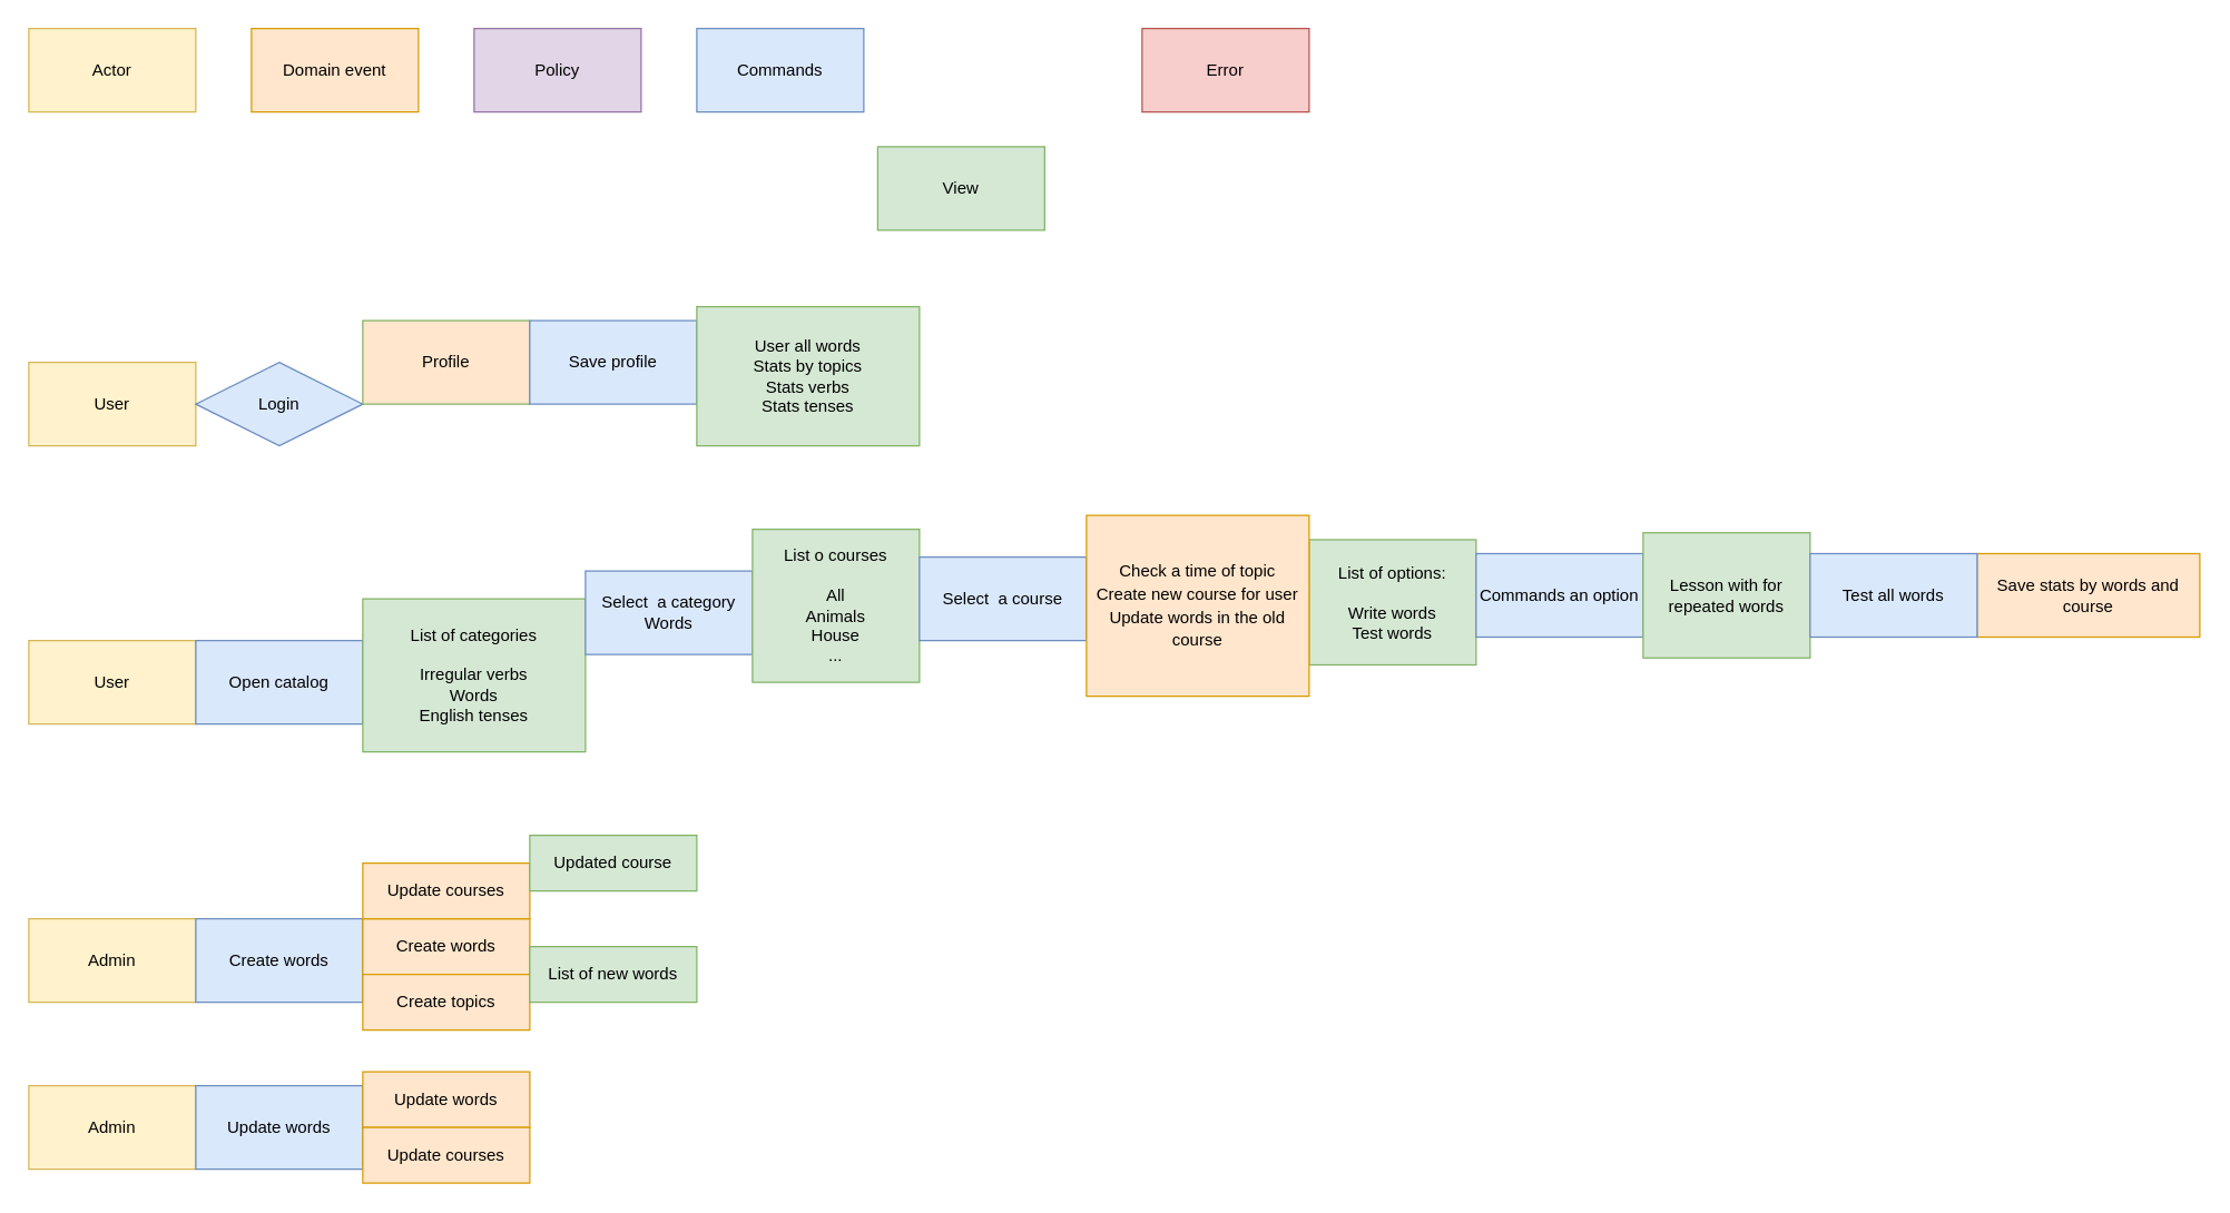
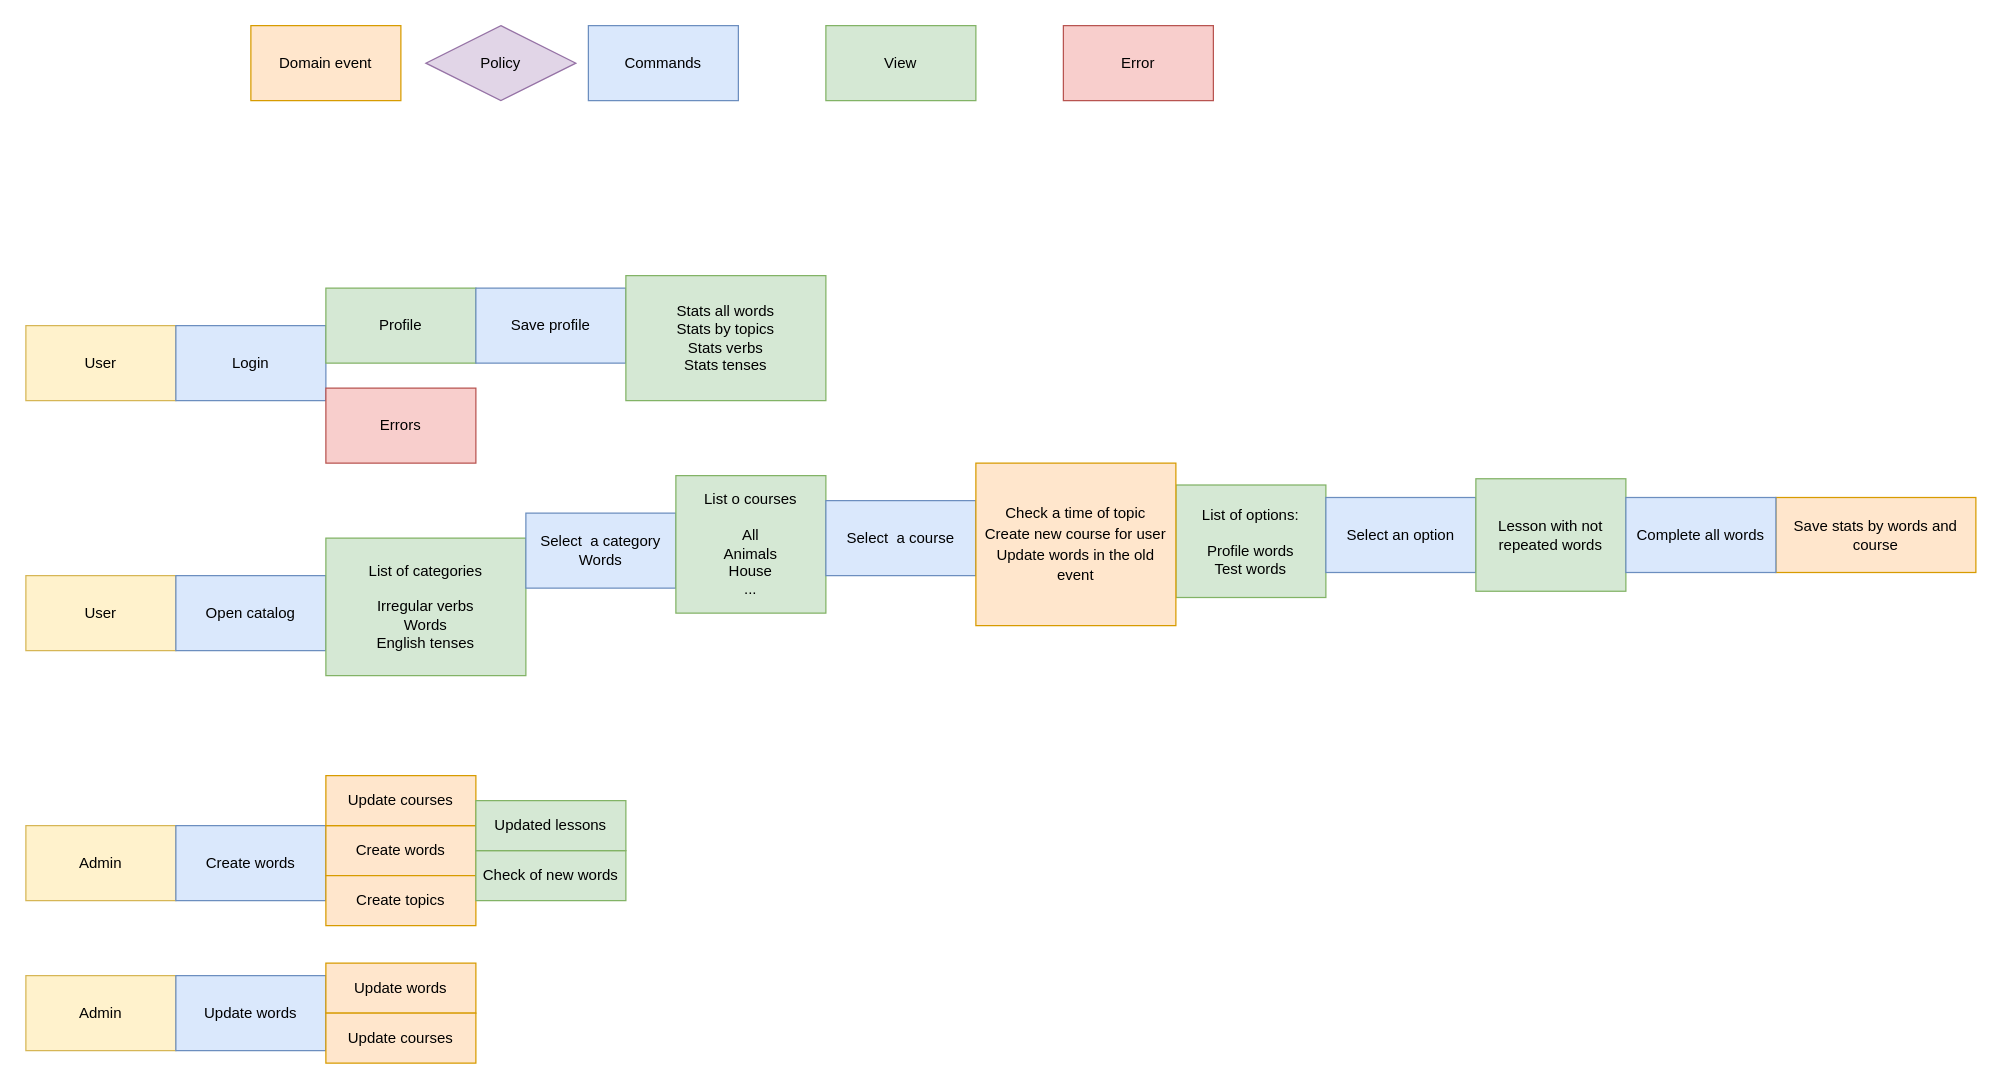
- <mxCell id="3" value="Actor" style="rounded=0;whiteSpace=wrap;html=1;fillColor=#fff2cc;strokeColor=#d6b656;" parent="1" vertex="1"><mxGeometry x="20" y="20" width="120" height="60" as="geometry" /></mxCell>
- <mxCell id="2" value="Domain event" style="rounded=0;whiteSpace=wrap;html=1;fillColor=#ffe6cc;strokeColor=#d79b00;" parent="1" vertex="1"><mxGeometry x="180" y="20" width="120" height="60" as="geometry" /></mxCell>
+ <mxCell id="2" value="Domain event" style="rounded=0;whiteSpace=wrap;html=1;fillColor=#ffe6cc;strokeColor=#d79b00;" parent="1" vertex="1"><mxGeometry x="200" y="20" width="120" height="60" as="geometry" /></mxCell>
- <mxCell id="18" value="Policy" style="rounded=0;whiteSpace=wrap;html=1;fillColor=#e1d5e7;strokeColor=#9673a6;" parent="1" vertex="1"><mxGeometry x="340" y="20" width="120" height="60" as="geometry" /></mxCell>
+ <mxCell id="18" value="Policy" style="rhombus;whiteSpace=wrap;html=1;fillColor=#e1d5e7;strokeColor=#9673a6;" parent="1" vertex="1"><mxGeometry x="340" y="20" width="120" height="60" as="geometry" /></mxCell>
- <mxCell id="4" value="Commands" style="rounded=0;whiteSpace=wrap;html=1;fillColor=#dae8fc;strokeColor=#6c8ebf;" parent="1" vertex="1"><mxGeometry x="500" y="20" width="120" height="60" as="geometry" /></mxCell>
+ <mxCell id="4" value="Commands" style="rounded=0;whiteSpace=wrap;html=1;fillColor=#dae8fc;strokeColor=#6c8ebf;" parent="1" vertex="1"><mxGeometry x="470" y="20" width="120" height="60" as="geometry" /></mxCell>
- <mxCell id="6" value="Error" style="rounded=0;whiteSpace=wrap;html=1;fillColor=#f8cecc;strokeColor=#b85450;" parent="1" vertex="1"><mxGeometry x="820" y="20" width="120" height="60" as="geometry" /></mxCell>
+ <mxCell id="6" value="Error" style="rounded=0;whiteSpace=wrap;html=1;fillColor=#f8cecc;strokeColor=#b85450;" parent="1" vertex="1"><mxGeometry x="850" y="20" width="120" height="60" as="geometry" /></mxCell>
- <mxCell id="5" value="View" style="rounded=0;whiteSpace=wrap;html=1;fillColor=#d5e8d4;strokeColor=#82b366;" parent="1" vertex="1"><mxGeometry x="630" y="105" width="120" height="60" as="geometry" /></mxCell>
+ <mxCell id="5" value="View" style="rounded=0;whiteSpace=wrap;html=1;fillColor=#d5e8d4;strokeColor=#82b366;" parent="1" vertex="1"><mxGeometry x="660" y="20" width="120" height="60" as="geometry" /></mxCell>
- <mxCell id="9" value="Profile" style="rounded=0;whiteSpace=wrap;html=1;fillColor=#ffe6cc;strokeColor=#82b366;" parent="1" vertex="1"><mxGeometry x="260" y="230" width="120" height="60" as="geometry" /></mxCell>
+ <mxCell id="9" value="Profile" style="rounded=0;whiteSpace=wrap;html=1;fillColor=#d5e8d4;strokeColor=#82b366;" parent="1" vertex="1"><mxGeometry x="260" y="230" width="120" height="60" as="geometry" /></mxCell>
- <mxCell id="12" value="User all words&lt;br&gt;Stats by topics&lt;br&gt;Stats verbs&lt;br&gt;Stats tenses" style="rounded=0;whiteSpace=wrap;html=1;fillColor=#d5e8d4;strokeColor=#82b366;" parent="1" vertex="1"><mxGeometry x="500" y="220" width="160" height="100" as="geometry" /></mxCell>
+ <mxCell id="12" value="Stats all words&lt;br&gt;Stats by topics&lt;br&gt;Stats verbs&lt;br&gt;Stats tenses" style="rounded=0;whiteSpace=wrap;html=1;fillColor=#d5e8d4;strokeColor=#82b366;" parent="1" vertex="1"><mxGeometry x="500" y="220" width="160" height="100" as="geometry" /></mxCell>
- <mxCell id="8" value="Login" style="rhombus;whiteSpace=wrap;html=1;fillColor=#dae8fc;strokeColor=#6c8ebf;" parent="1" vertex="1"><mxGeometry x="140" y="260" width="120" height="60" as="geometry" /></mxCell>
+ <mxCell id="8" value="Login" style="rounded=0;whiteSpace=wrap;html=1;fillColor=#dae8fc;strokeColor=#6c8ebf;" parent="1" vertex="1"><mxGeometry x="140" y="260" width="120" height="60" as="geometry" /></mxCell>
+ <mxCell id="10" value="Errors" style="rounded=0;whiteSpace=wrap;html=1;fillColor=#f8cecc;strokeColor=#b85450;" parent="1" vertex="1"><mxGeometry x="260" y="310" width="120" height="60" as="geometry" /></mxCell>
- <mxCell id="23" value="Commands an option" style="rounded=0;whiteSpace=wrap;html=1;fillColor=#dae8fc;strokeColor=#6c8ebf;" parent="1" vertex="1"><mxGeometry x="1060" y="397.5" width="120" height="60" as="geometry" /></mxCell>
+ <mxCell id="23" value="Select an option" style="rounded=0;whiteSpace=wrap;html=1;fillColor=#dae8fc;strokeColor=#6c8ebf;" parent="1" vertex="1"><mxGeometry x="1060" y="397.5" width="120" height="60" as="geometry" /></mxCell>
- <mxCell id="32" value="Lesson with for repeated words" style="rounded=0;whiteSpace=wrap;html=1;fillColor=#d5e8d4;strokeColor=#82b366;" parent="1" vertex="1"><mxGeometry x="1180" y="382.5" width="120" height="90" as="geometry" /></mxCell>
+ <mxCell id="32" value="Lesson with not repeated words" style="rounded=0;whiteSpace=wrap;html=1;fillColor=#d5e8d4;strokeColor=#82b366;" parent="1" vertex="1"><mxGeometry x="1180" y="382.5" width="120" height="90" as="geometry" /></mxCell>
- <mxCell id="33" value="Test all words" style="rounded=0;whiteSpace=wrap;html=1;fillColor=#dae8fc;strokeColor=#6c8ebf;" parent="1" vertex="1"><mxGeometry x="1300" y="397.5" width="120" height="60" as="geometry" /></mxCell>
+ <mxCell id="33" value="Complete all words" style="rounded=0;whiteSpace=wrap;html=1;fillColor=#dae8fc;strokeColor=#6c8ebf;" parent="1" vertex="1"><mxGeometry x="1300" y="397.5" width="120" height="60" as="geometry" /></mxCell>
- <mxCell id="22" value="List of options:&lt;br&gt;&lt;br&gt;Write words&lt;br&gt;Test words" style="rounded=0;whiteSpace=wrap;html=1;fillColor=#d5e8d4;strokeColor=#82b366;" parent="1" vertex="1"><mxGeometry x="940" y="387.5" width="120" height="90" as="geometry" /></mxCell>
+ <mxCell id="22" value="List of options:&lt;br&gt;&lt;br&gt;Profile words&lt;br&gt;Test words" style="rounded=0;whiteSpace=wrap;html=1;fillColor=#d5e8d4;strokeColor=#82b366;" parent="1" vertex="1"><mxGeometry x="940" y="387.5" width="120" height="90" as="geometry" /></mxCell>
- <mxCell id="37" value="&lt;span id=&quot;docs-internal-guid-ccc50883-7fff-870a-d51c-3965d2811215&quot;&gt;&lt;p style=&quot;line-height:1.38;margin-top:0pt;margin-bottom:0pt;&quot; dir=&quot;ltr&quot;&gt;&lt;span style=&quot;font-family: Arial, sans-serif; color: rgb(0, 0, 0); background-color: transparent; font-weight: 400; font-style: normal; font-variant: normal; text-decoration: none; vertical-align: baseline;&quot;&gt;Check a time of topic&lt;/span&gt;&lt;/p&gt;&lt;p style=&quot;line-height:1.38;margin-top:0pt;margin-bottom:0pt;&quot; dir=&quot;ltr&quot;&gt;&lt;span style=&quot;font-family: Arial, sans-serif; color: rgb(0, 0, 0); background-color: transparent; font-weight: 400; font-style: normal; font-variant: normal; text-decoration: none; vertical-align: baseline;&quot;&gt;Create new course for user&lt;/span&gt;&lt;/p&gt;&lt;p style=&quot;line-height:1.38;margin-top:0pt;margin-bottom:0pt;&quot; dir=&quot;ltr&quot;&gt;&lt;span id=&quot;docs-internal-guid-ccc50883-7fff-870a-d51c-3965d2811215&quot;&gt;&lt;/span&gt;&lt;/p&gt;&lt;p style=&quot;line-height:1.38;margin-top:0pt;margin-bottom:0pt;&quot; dir=&quot;ltr&quot;&gt;&lt;span style=&quot;font-family: Arial, sans-serif; color: rgb(0, 0, 0); background-color: transparent; font-weight: 400; font-style: normal; font-variant: normal; text-decoration: none; vertical-align: baseline;&quot;&gt;Update words in the old course&lt;/span&gt;&lt;/p&gt;&lt;/span&gt;" style="rounded=0;whiteSpace=wrap;html=1;fillColor=#ffe6cc;strokeColor=#d79b00;" parent="1" vertex="1"><mxGeometry x="780" y="370" width="160" height="130" as="geometry" /></mxCell>
+ <mxCell id="37" value="&lt;span id=&quot;docs-internal-guid-ccc50883-7fff-870a-d51c-3965d2811215&quot;&gt;&lt;p style=&quot;line-height:1.38;margin-top:0pt;margin-bottom:0pt;&quot; dir=&quot;ltr&quot;&gt;&lt;span style=&quot;font-family: Arial, sans-serif; color: rgb(0, 0, 0); background-color: transparent; font-weight: 400; font-style: normal; font-variant: normal; text-decoration: none; vertical-align: baseline;&quot;&gt;Check a time of topic&lt;/span&gt;&lt;/p&gt;&lt;p style=&quot;line-height:1.38;margin-top:0pt;margin-bottom:0pt;&quot; dir=&quot;ltr&quot;&gt;&lt;span style=&quot;font-family: Arial, sans-serif; color: rgb(0, 0, 0); background-color: transparent; font-weight: 400; font-style: normal; font-variant: normal; text-decoration: none; vertical-align: baseline;&quot;&gt;Create new course for user&lt;/span&gt;&lt;/p&gt;&lt;p style=&quot;line-height:1.38;margin-top:0pt;margin-bottom:0pt;&quot; dir=&quot;ltr&quot;&gt;&lt;span id=&quot;docs-internal-guid-ccc50883-7fff-870a-d51c-3965d2811215&quot;&gt;&lt;/span&gt;&lt;/p&gt;&lt;p style=&quot;line-height:1.38;margin-top:0pt;margin-bottom:0pt;&quot; dir=&quot;ltr&quot;&gt;&lt;span style=&quot;font-family: Arial, sans-serif; color: rgb(0, 0, 0); background-color: transparent; font-weight: 400; font-style: normal; font-variant: normal; text-decoration: none; vertical-align: baseline;&quot;&gt;Update words in the old event&lt;/span&gt;&lt;/p&gt;&lt;/span&gt;" style="rounded=0;whiteSpace=wrap;html=1;fillColor=#ffe6cc;strokeColor=#d79b00;" parent="1" vertex="1"><mxGeometry x="780" y="370" width="160" height="130" as="geometry" /></mxCell>
- <mxCell id="34" value="Updated course" style="rounded=0;whiteSpace=wrap;html=1;fillColor=#d5e8d4;strokeColor=#82b366;" parent="1" vertex="1"><mxGeometry x="380" y="600" width="120" height="40" as="geometry" /></mxCell>
+ <mxCell id="31" value="Updated lessons" style="rounded=0;whiteSpace=wrap;html=1;fillColor=#d5e8d4;strokeColor=#82b366;" parent="1" vertex="1"><mxGeometry x="380" y="640" width="120" height="40" as="geometry" /></mxCell>
- <mxCell id="30" value="List of new words" style="rounded=0;whiteSpace=wrap;html=1;fillColor=#d5e8d4;strokeColor=#82b366;" parent="1" vertex="1"><mxGeometry x="380" y="680" width="120" height="40" as="geometry" /></mxCell>
+ <mxCell id="30" value="Check of new words" style="rounded=0;whiteSpace=wrap;html=1;fillColor=#d5e8d4;strokeColor=#82b366;" parent="1" vertex="1"><mxGeometry x="380" y="680" width="120" height="40" as="geometry" /></mxCell>
